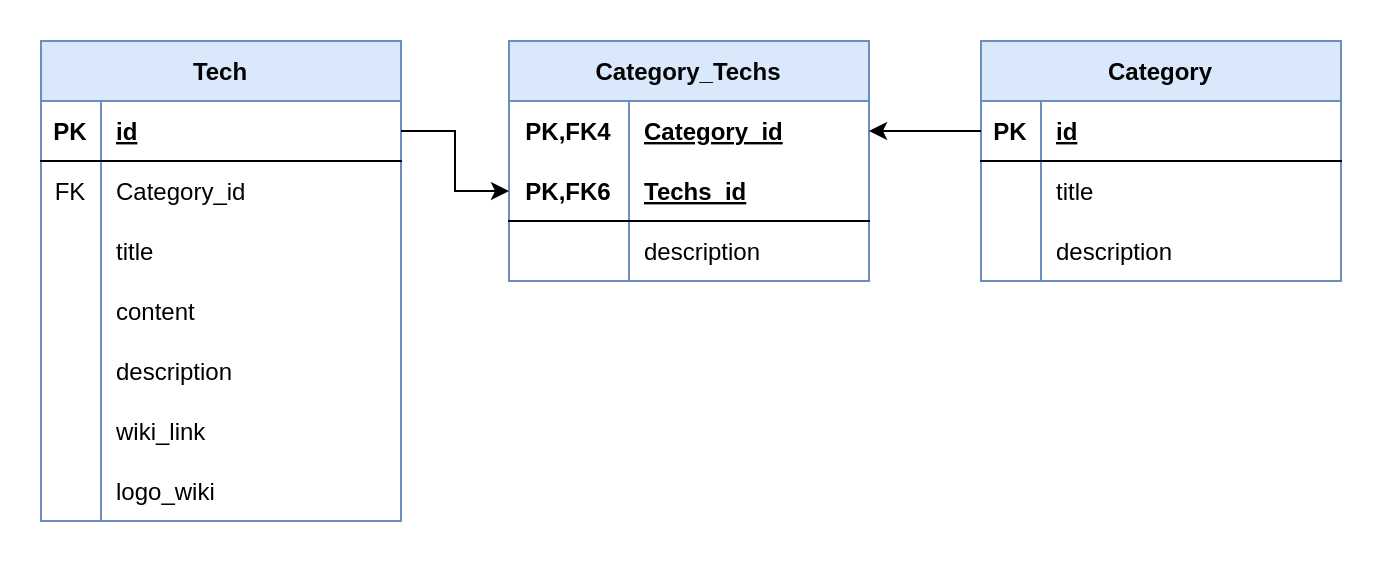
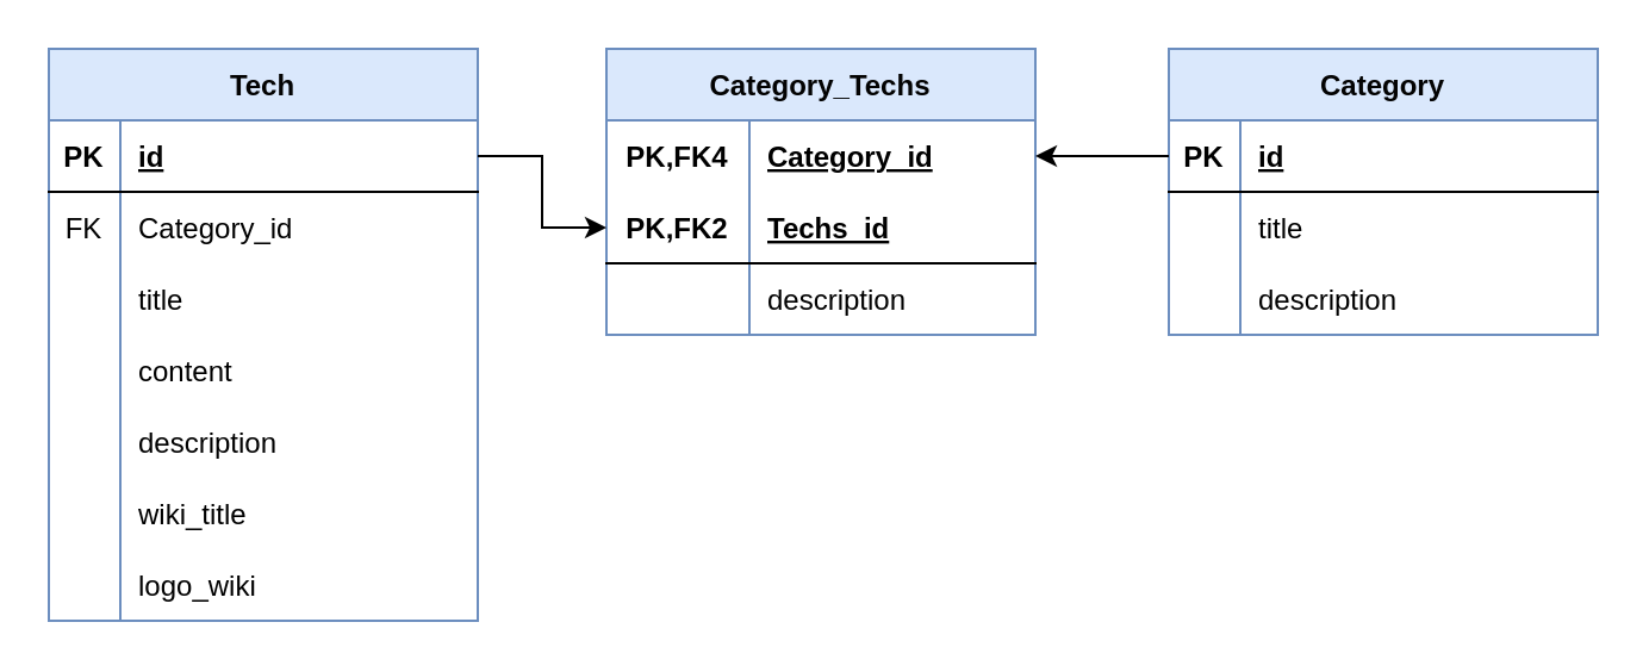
- <mxCell id="39" value="PK,FK6" style="shape=partialRectangle;connectable=0;fillColor=none;top=0;left=0;bottom=0;right=0;fontStyle=1;overflow=hidden;" parent="38" vertex="1"><mxGeometry width="60" height="30" as="geometry"><mxRectangle width="60" height="30" as="alternateBounds" /></mxGeometry></mxCell>
+ <mxCell id="39" value="PK,FK2" style="shape=partialRectangle;connectable=0;fillColor=none;top=0;left=0;bottom=0;right=0;fontStyle=1;overflow=hidden;" parent="38" vertex="1"><mxGeometry width="60" height="30" as="geometry"><mxRectangle width="60" height="30" as="alternateBounds" /></mxGeometry></mxCell>
- <mxCell id="20" value="wiki_link" style="shape=partialRectangle;connectable=0;fillColor=none;top=0;left=0;bottom=0;right=0;align=left;spacingLeft=6;overflow=hidden;" parent="18" vertex="1"><mxGeometry x="30" width="150" height="30" as="geometry"><mxRectangle width="150" height="30" as="alternateBounds" /></mxGeometry></mxCell>
+ <mxCell id="20" value="wiki_title" style="shape=partialRectangle;connectable=0;fillColor=none;top=0;left=0;bottom=0;right=0;align=left;spacingLeft=6;overflow=hidden;" parent="18" vertex="1"><mxGeometry x="30" width="150" height="30" as="geometry"><mxRectangle width="150" height="30" as="alternateBounds" /></mxGeometry></mxCell>
